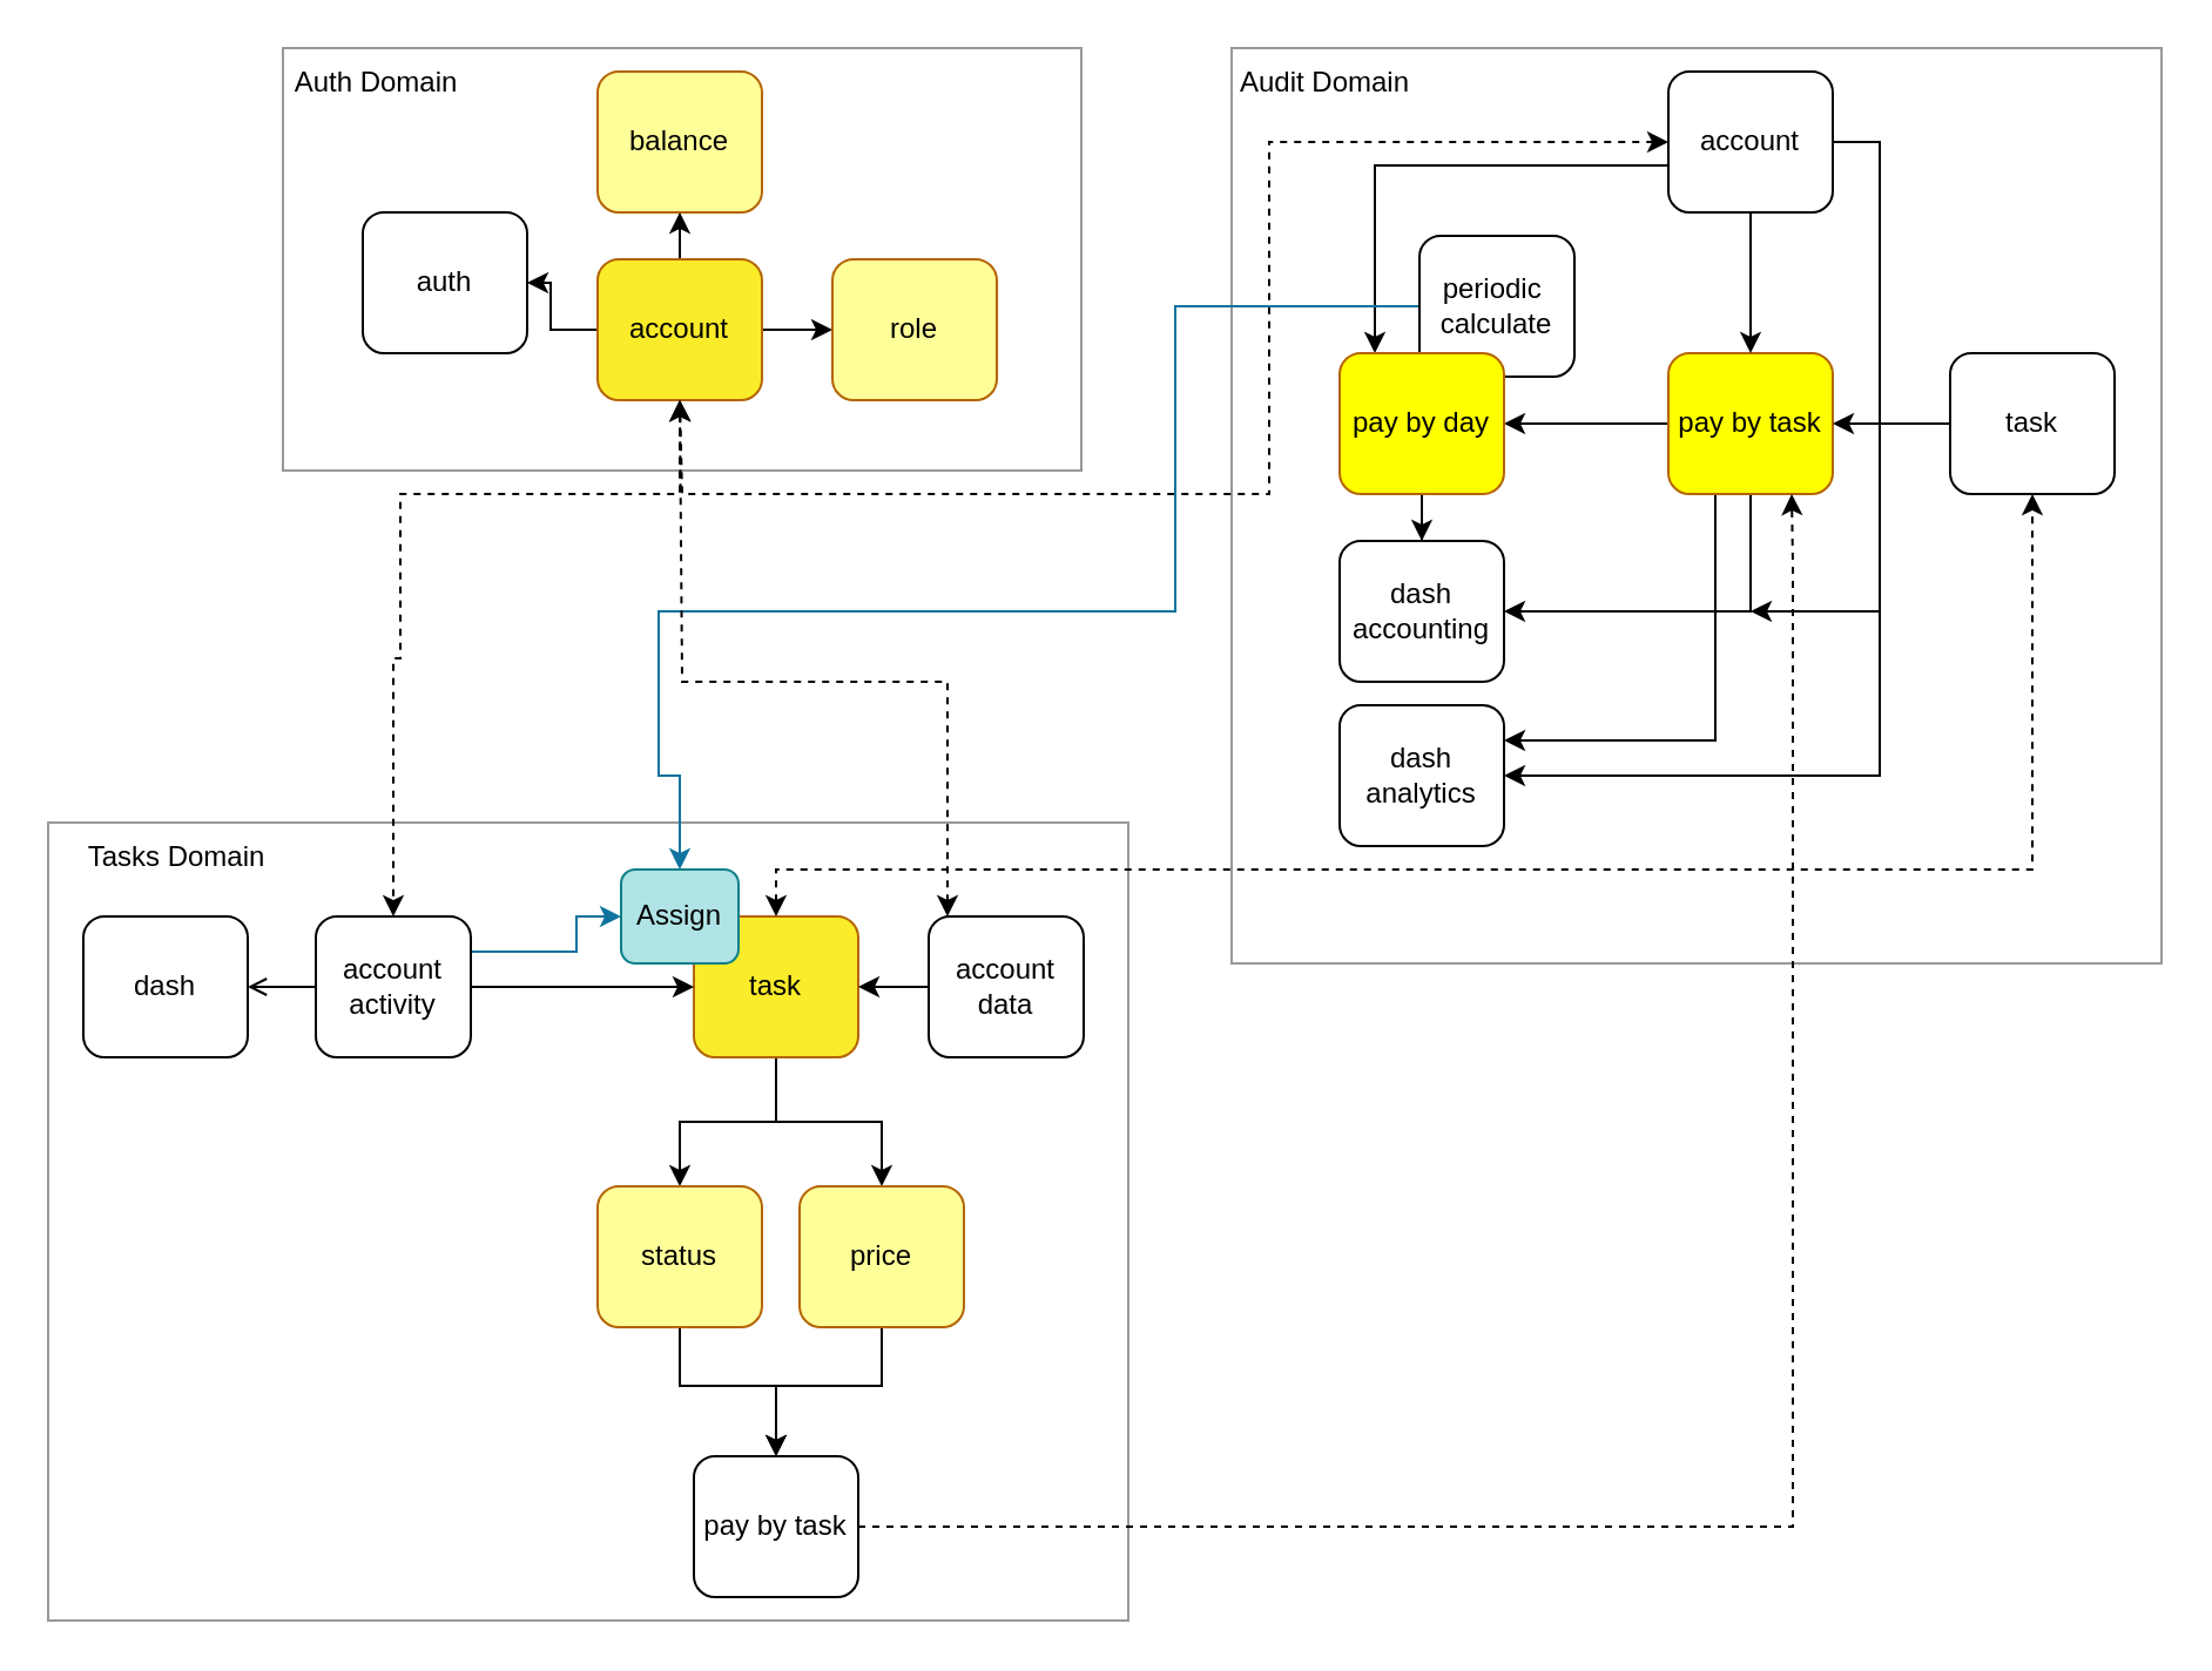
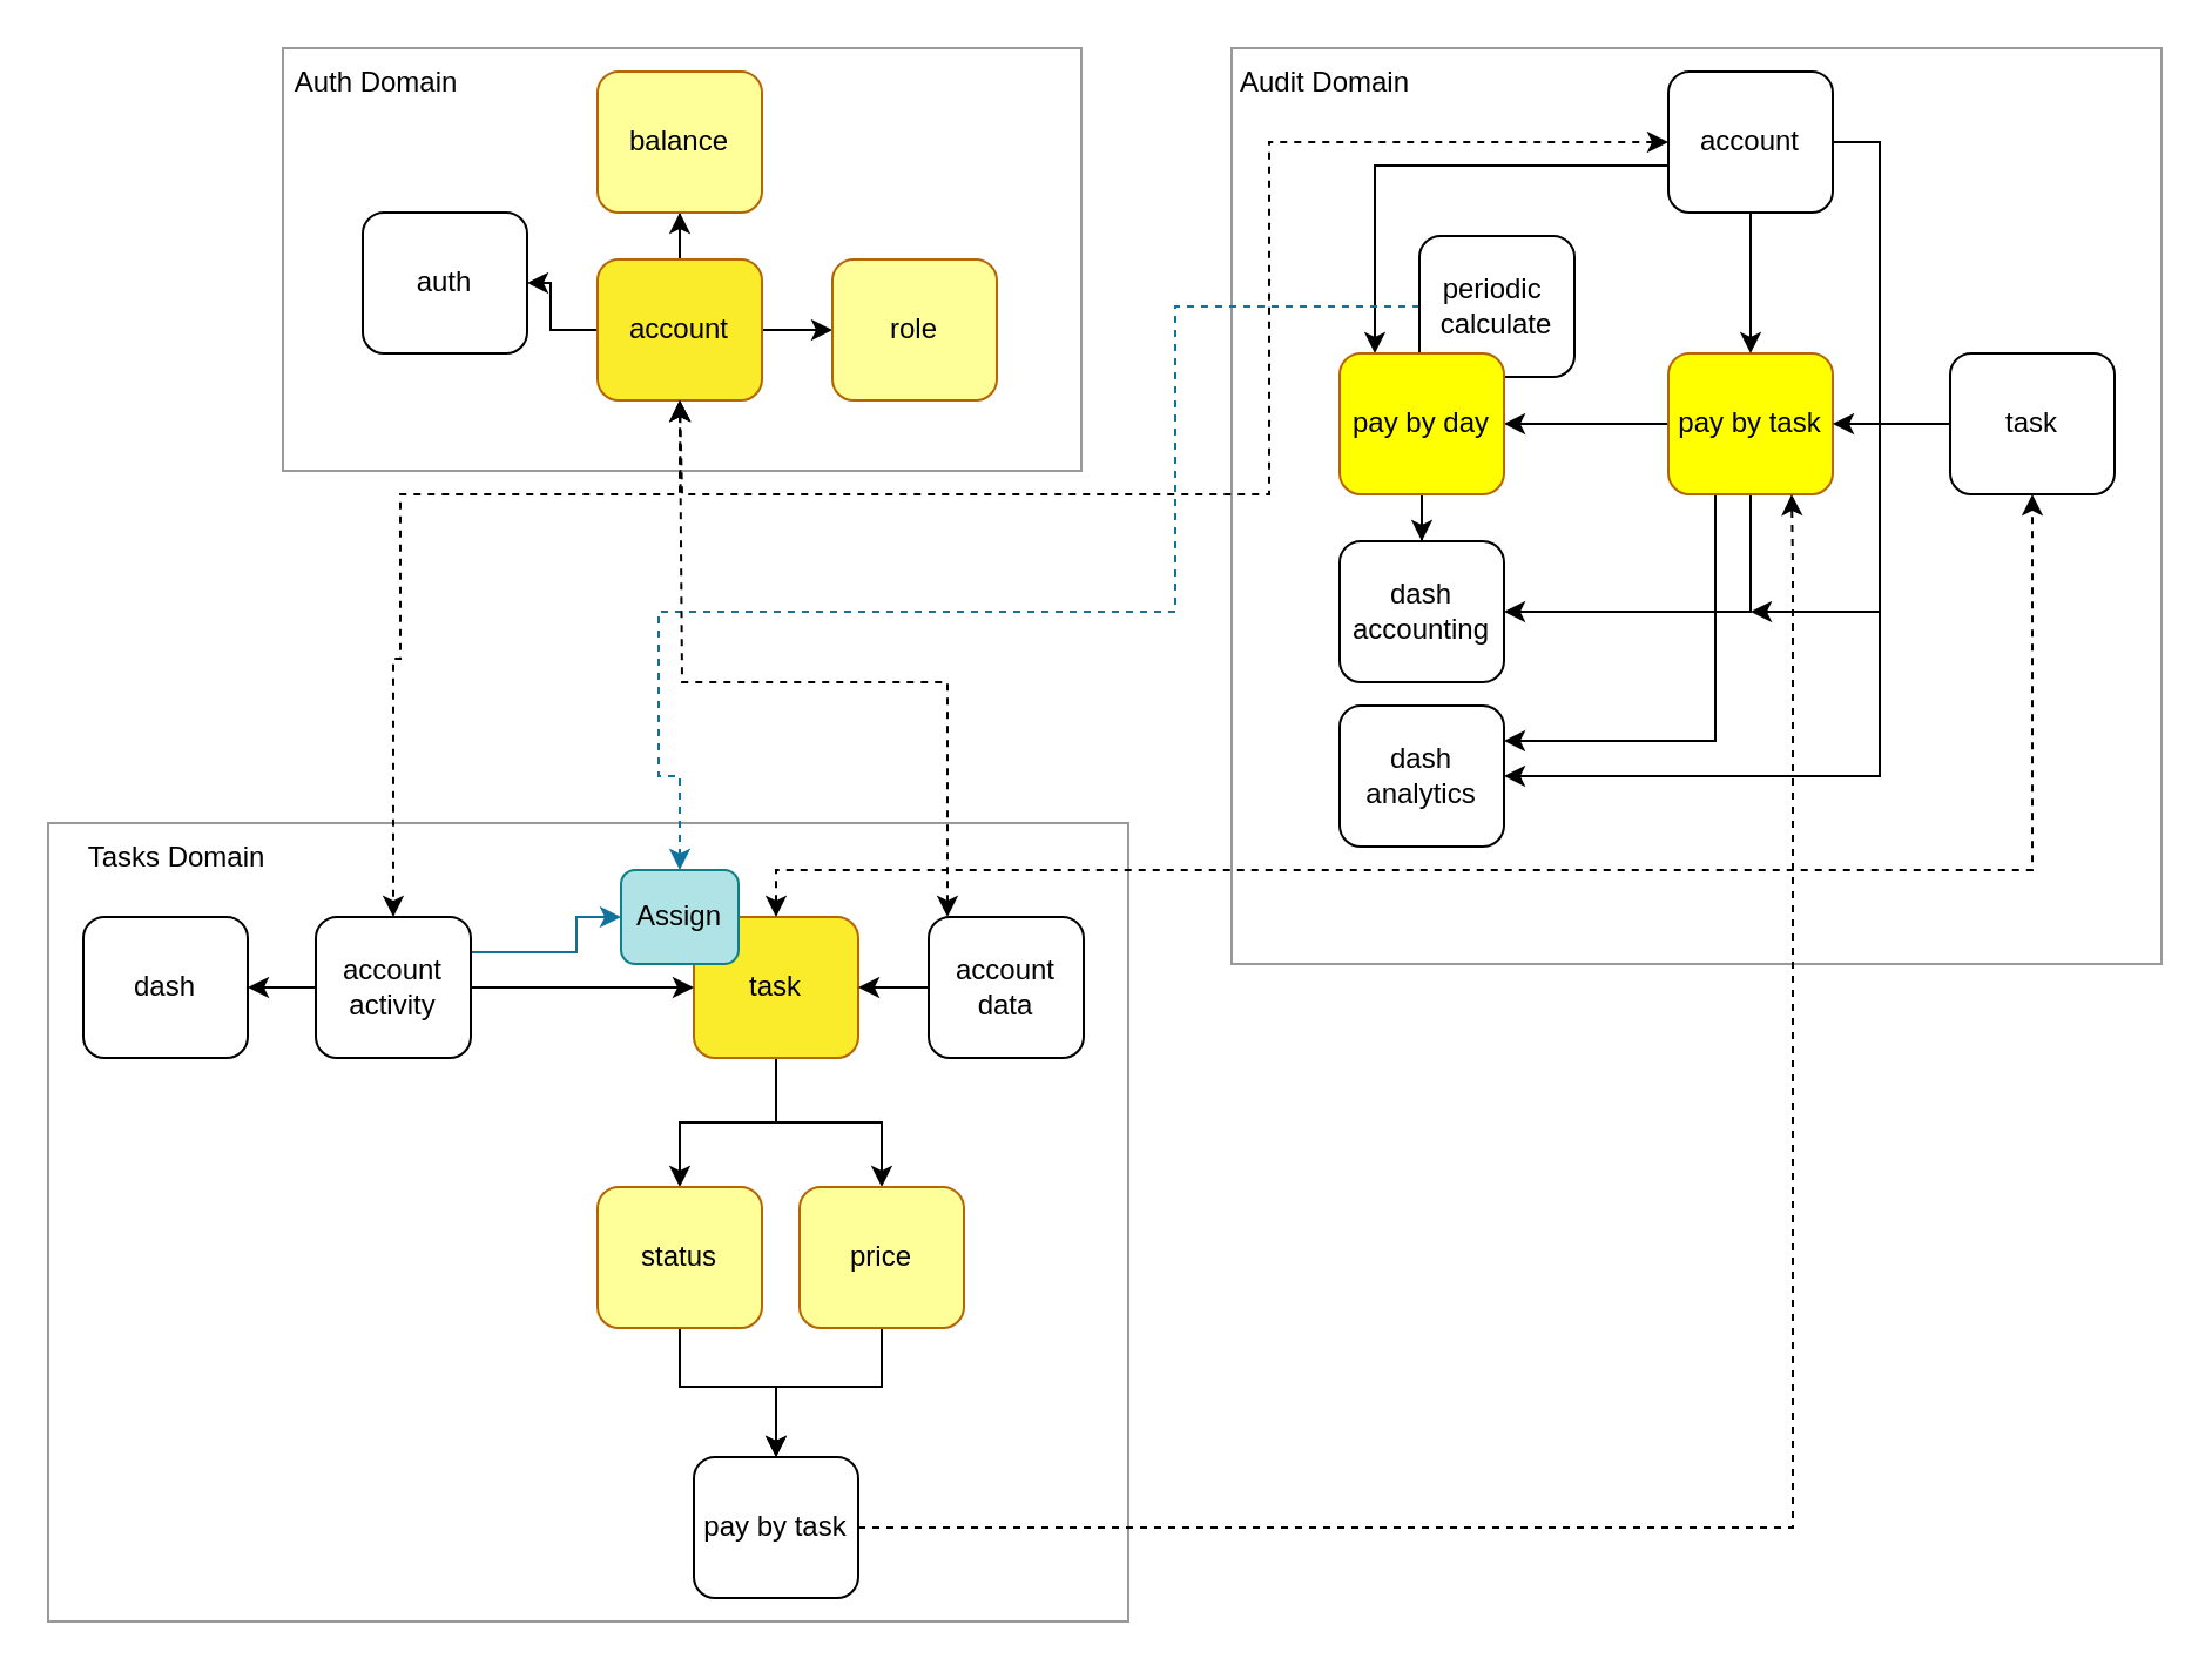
- <mxCell id="43" style="edgeStyle=orthogonalEdgeStyle;rounded=0;orthogonalLoop=1;jettySize=auto;html=1;entryX=0.5;entryY=0;entryDx=0;entryDy=0;startArrow=none;startFill=0;strokeColor=#10739e;fillColor=#b1ddf0;" edge="1" parent="1" source="44" target="47"><mxGeometry relative="1" as="geometry"><Array as="points"><mxPoint x="500" y="130" /><mxPoint x="500" y="260" /><mxPoint x="280" y="260" /><mxPoint x="280" y="330" /><mxPoint x="289" y="330" /></Array></mxGeometry></mxCell>
+ <mxCell id="43" style="edgeStyle=orthogonalEdgeStyle;rounded=0;orthogonalLoop=1;jettySize=auto;html=1;entryX=0.5;entryY=0;entryDx=0;entryDy=0;startArrow=none;startFill=0;strokeColor=#10739e;fillColor=#b1ddf0;dashed=1;" edge="1" parent="1" source="44" target="47"><mxGeometry relative="1" as="geometry"><Array as="points"><mxPoint x="500" y="130" /><mxPoint x="500" y="260" /><mxPoint x="280" y="260" /><mxPoint x="280" y="330" /><mxPoint x="289" y="330" /></Array></mxGeometry></mxCell>
- <mxCell id="13" style="edgeStyle=orthogonalEdgeStyle;rounded=0;orthogonalLoop=1;jettySize=auto;html=1;exitX=0;exitY=0.5;exitDx=0;exitDy=0;startArrow=none;endArrow=open;" edge="1" parent="1" source="48" target="18"><mxGeometry relative="1" as="geometry" /></mxCell>
+ <mxCell id="13" style="edgeStyle=orthogonalEdgeStyle;rounded=0;orthogonalLoop=1;jettySize=auto;html=1;exitX=0;exitY=0.5;exitDx=0;exitDy=0;startArrow=none;" edge="1" parent="1" source="48" target="18"><mxGeometry relative="1" as="geometry" /></mxCell>
